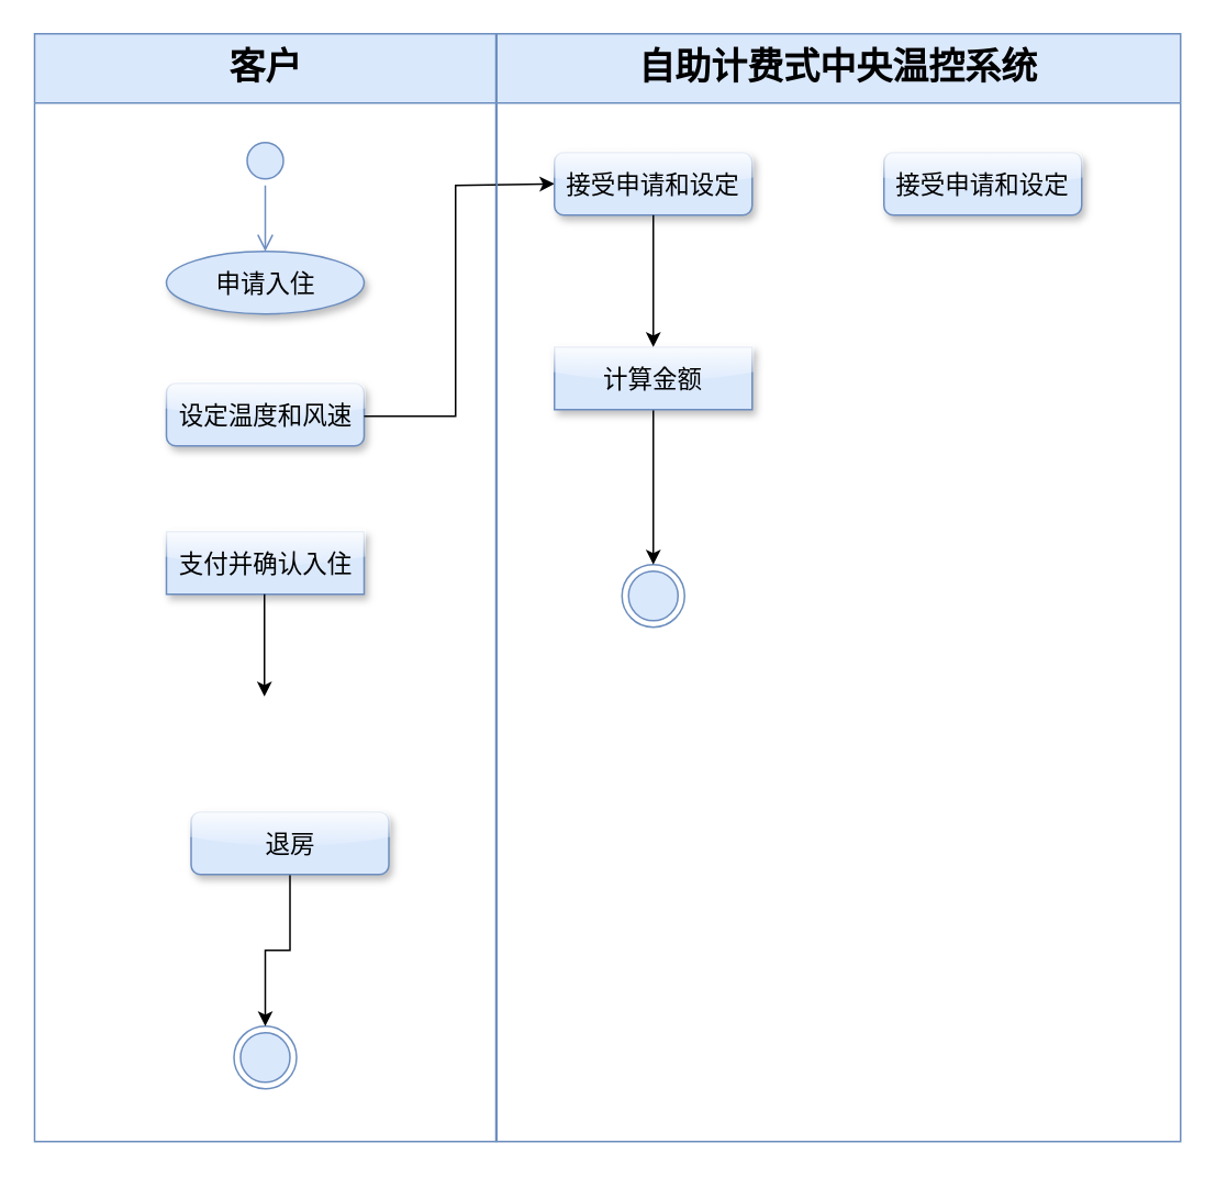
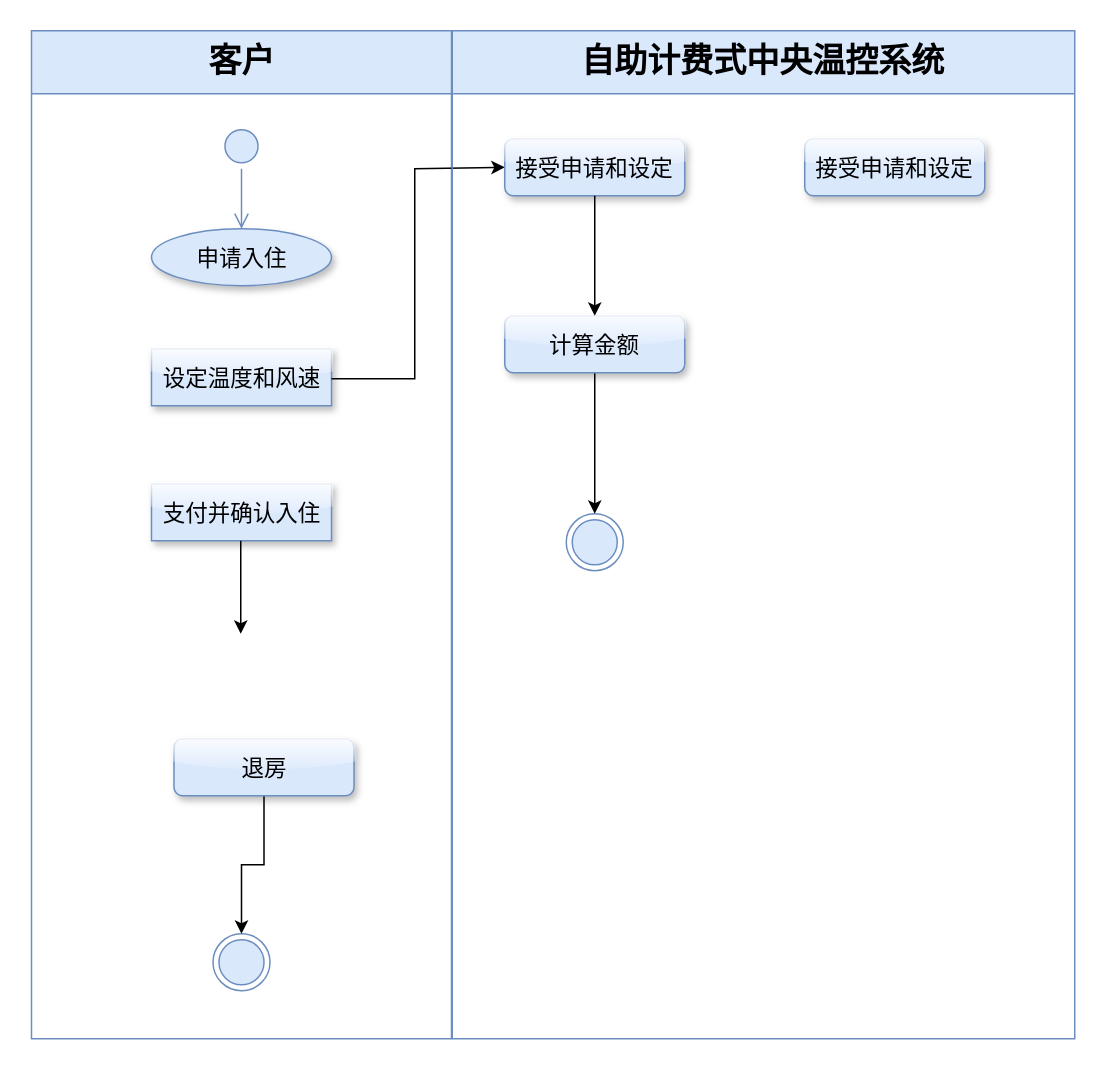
- <mxCell id="17" value="&lt;span style=&quot;font-size: 15px;&quot;&gt;计算金额&lt;/span&gt;" style="whiteSpace=wrap;html=1;fillColor=#dae8fc;strokeColor=#6c8ebf;fillStyle=auto;gradientColor=none;shadow=1;glass=1;rounded=0;" vertex="1" parent="13"><mxGeometry x="35" y="190" width="120" height="38" as="geometry" /></mxCell>
+ <mxCell id="17" value="&lt;span style=&quot;font-size: 15px;&quot;&gt;计算金额&lt;/span&gt;" style="whiteSpace=wrap;html=1;fillColor=#dae8fc;strokeColor=#6c8ebf;rounded=1;fillStyle=auto;gradientColor=none;shadow=1;glass=1;" vertex="1" parent="13"><mxGeometry x="35" y="190" width="120" height="38" as="geometry" /></mxCell>
- <mxCell id="8" value="&lt;span style=&quot;font-size: 15px;&quot;&gt;设定温度和风速&lt;/span&gt;" style="whiteSpace=wrap;html=1;fillColor=#dae8fc;strokeColor=#6c8ebf;rounded=1;fillStyle=auto;gradientColor=none;shadow=1;glass=1;" vertex="1" parent="2"><mxGeometry x="80" y="212" width="120" height="38" as="geometry" /></mxCell>
+ <mxCell id="8" value="&lt;span style=&quot;font-size: 15px;&quot;&gt;设定温度和风速&lt;/span&gt;" style="whiteSpace=wrap;html=1;fillColor=#dae8fc;strokeColor=#6c8ebf;fillStyle=auto;gradientColor=none;shadow=1;glass=1;rounded=0;" vertex="1" parent="2"><mxGeometry x="80" y="212" width="120" height="38" as="geometry" /></mxCell>
